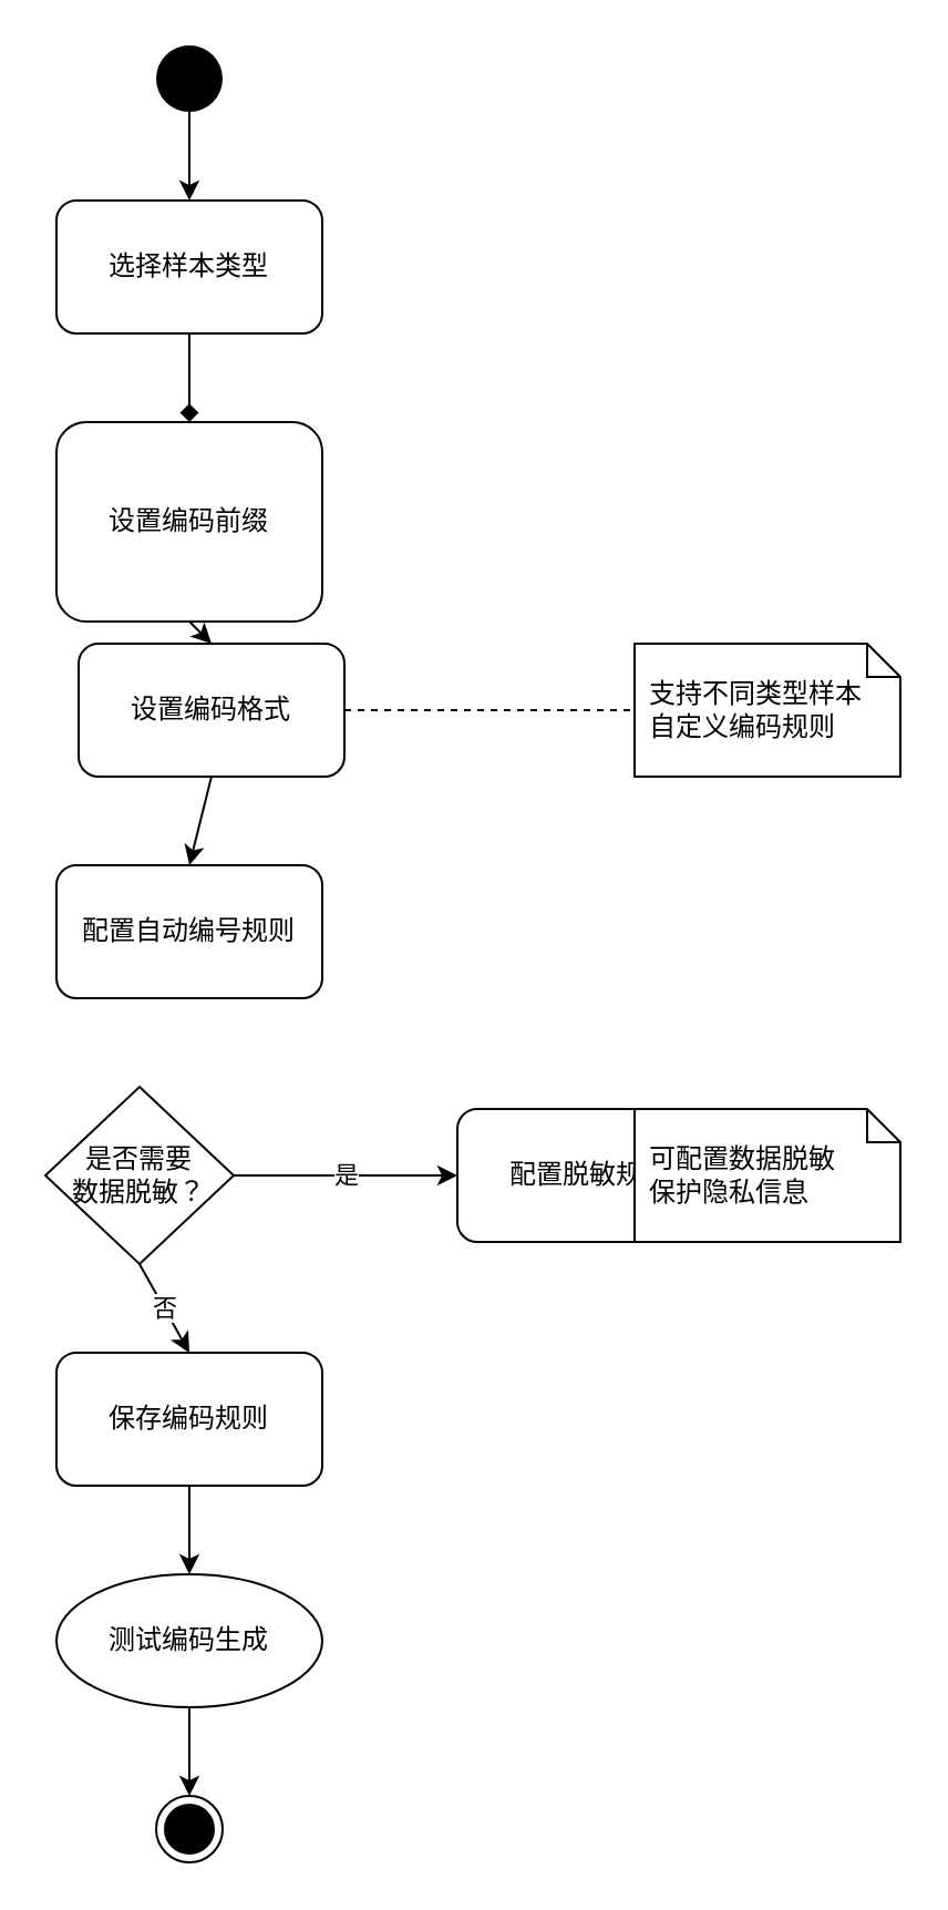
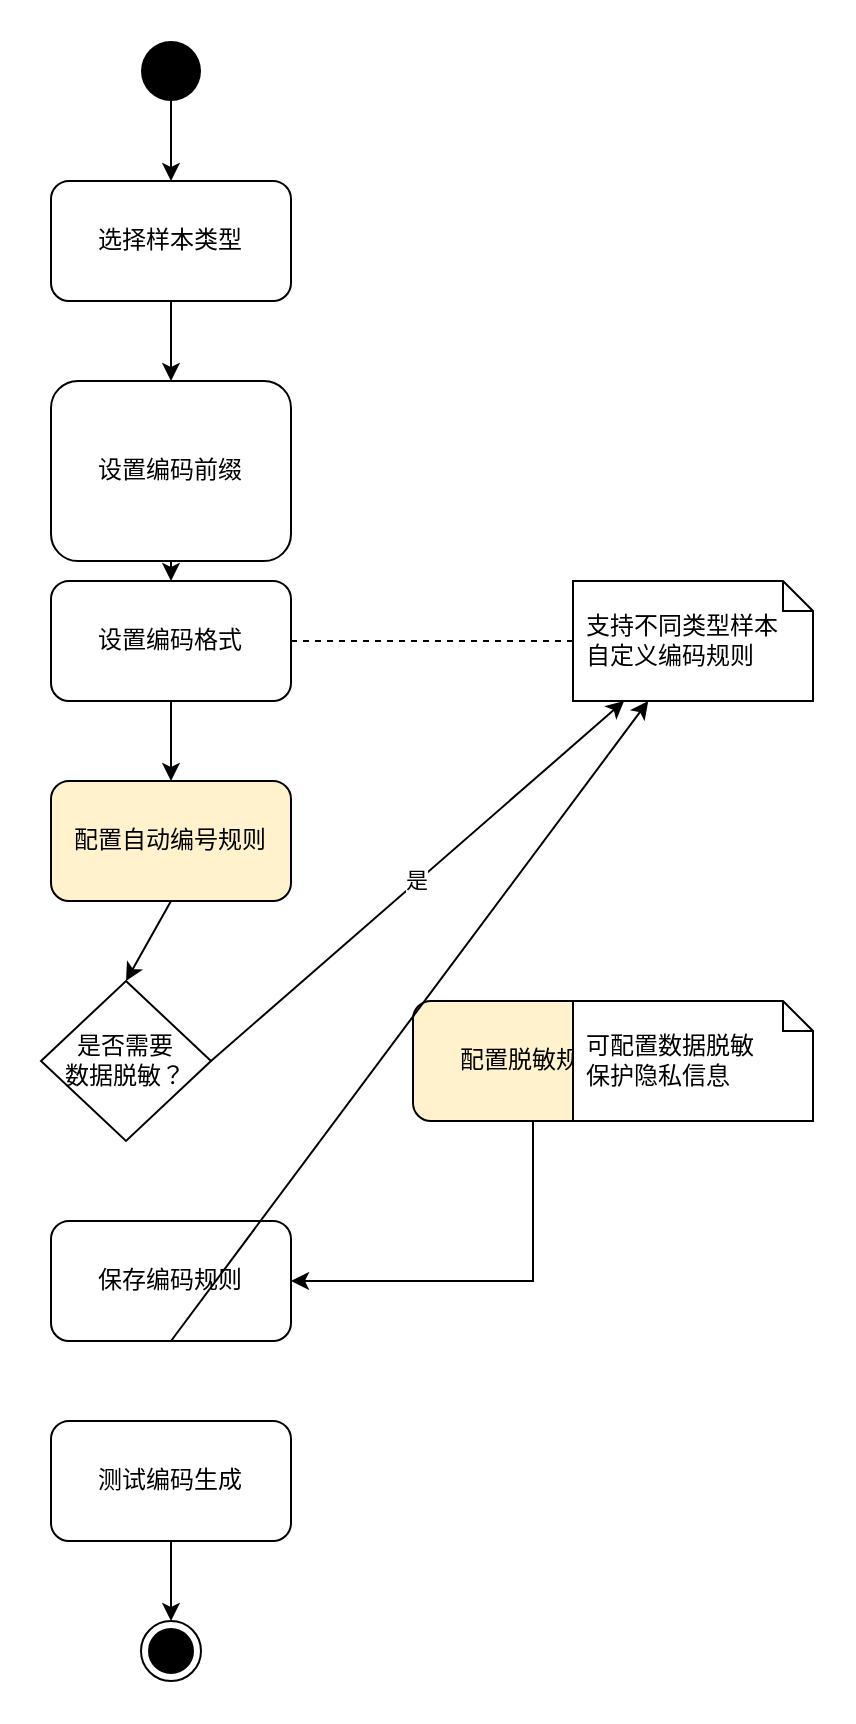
- <mxCell id="13" value="" style="endArrow=diamond;html=1;rounded=0;exitX=0.5;exitY=1;exitDx=0;exitDy=0;entryX=0.5;entryY=0;entryDx=0;entryDy=0;" edge="1" parent="1" source="3" target="4"><mxGeometry width="50" height="50" relative="1" as="geometry" /></mxCell>
+ <mxCell id="13" value="" style="endArrow=classic;html=1;rounded=0;exitX=0.5;exitY=1;exitDx=0;exitDy=0;entryX=0.5;entryY=0;entryDx=0;entryDy=0;" edge="1" parent="1" source="3" target="4"><mxGeometry width="50" height="50" relative="1" as="geometry" /></mxCell>
- <mxCell id="5" value="设置编码格式" style="rounded=1;whiteSpace=wrap;html=1;" vertex="1" parent="1"><mxGeometry x="35" y="290" width="120" height="60" as="geometry" /></mxCell>
+ <mxCell id="5" value="设置编码格式" style="rounded=1;whiteSpace=wrap;html=1;" vertex="1" parent="1"><mxGeometry x="25" y="290" width="120" height="60" as="geometry" /></mxCell>
- <mxCell id="6" value="配置自动编号规则" style="rounded=1;whiteSpace=wrap;html=1;" vertex="1" parent="1"><mxGeometry x="25" y="390" width="120" height="60" as="geometry" /></mxCell>
+ <mxCell id="6" value="配置自动编号规则" style="rounded=1;whiteSpace=wrap;html=1;fillColor=#fff2cc;" vertex="1" parent="1"><mxGeometry x="25" y="390" width="120" height="60" as="geometry" /></mxCell>
+ <mxCell id="16" value="" style="endArrow=classic;html=1;rounded=0;exitX=0.5;exitY=1;exitDx=0;exitDy=0;entryX=0.5;entryY=0;entryDx=0;entryDy=0;" edge="1" parent="1" source="6" target="7"><mxGeometry width="50" height="50" relative="1" as="geometry" /></mxCell>
- <mxCell id="17" value="是" style="endArrow=classic;html=1;rounded=0;exitX=1;exitY=0.5;exitDx=0;exitDy=0;entryX=0;entryY=0.5;entryDx=0;entryDy=0;" edge="1" parent="1" source="7" target="8"><mxGeometry relative="1" as="geometry" /></mxCell>
+ <mxCell id="17" value="是" style="endArrow=classic;html=1;rounded=0;exitX=1;exitY=0.5;exitDx=0;exitDy=0;" edge="1" parent="1" source="7" target="22"><mxGeometry relative="1" as="geometry" /></mxCell>
- <mxCell id="8" value="配置脱敏规则" style="rounded=1;whiteSpace=wrap;html=1;" vertex="1" parent="1"><mxGeometry x="206" y="500" width="120" height="60" as="geometry" /></mxCell>
+ <mxCell id="8" value="配置脱敏规则" style="rounded=1;whiteSpace=wrap;html=1;fillColor=#fff2cc;" vertex="1" parent="1"><mxGeometry x="206" y="500" width="120" height="60" as="geometry" /></mxCell>
- <mxCell id="19" value="否" style="endArrow=classic;html=1;rounded=0;exitX=0.5;exitY=1;exitDx=0;exitDy=0;entryX=0.5;entryY=0;entryDx=0;entryDy=0;" edge="1" parent="1" source="7" target="9"><mxGeometry relative="1" as="geometry" /></mxCell>
+ <mxCell id="18" value="" style="endArrow=classic;html=1;rounded=0;exitX=0.5;exitY=1;exitDx=0;exitDy=0;entryX=1;entryY=0.5;entryDx=0;entryDy=0;" edge="1" parent="1" source="8" target="9"><mxGeometry width="50" height="50" relative="1" as="geometry"><Array as="points"><mxPoint x="266" y="640" /></Array></mxGeometry></mxCell>
- <mxCell id="20" value="" style="endArrow=classic;html=1;rounded=0;exitX=0.5;exitY=1;exitDx=0;exitDy=0;entryX=0.5;entryY=0;entryDx=0;entryDy=0;" edge="1" parent="1" source="9" target="10"><mxGeometry width="50" height="50" relative="1" as="geometry" /></mxCell>
+ <mxCell id="20" value="" style="endArrow=classic;html=1;rounded=0;exitX=0.5;exitY=1;exitDx=0;exitDy=0;" edge="1" parent="1" source="9" target="22"><mxGeometry width="50" height="50" relative="1" as="geometry" /></mxCell>
- <mxCell id="10" value="测试编码生成" style="ellipse;whiteSpace=wrap;html=1;" vertex="1" parent="1"><mxGeometry x="25" y="710" width="120" height="60" as="geometry" /></mxCell>
+ <mxCell id="10" value="测试编码生成" style="rounded=1;whiteSpace=wrap;html=1;" vertex="1" parent="1"><mxGeometry x="25" y="710" width="120" height="60" as="geometry" /></mxCell>
